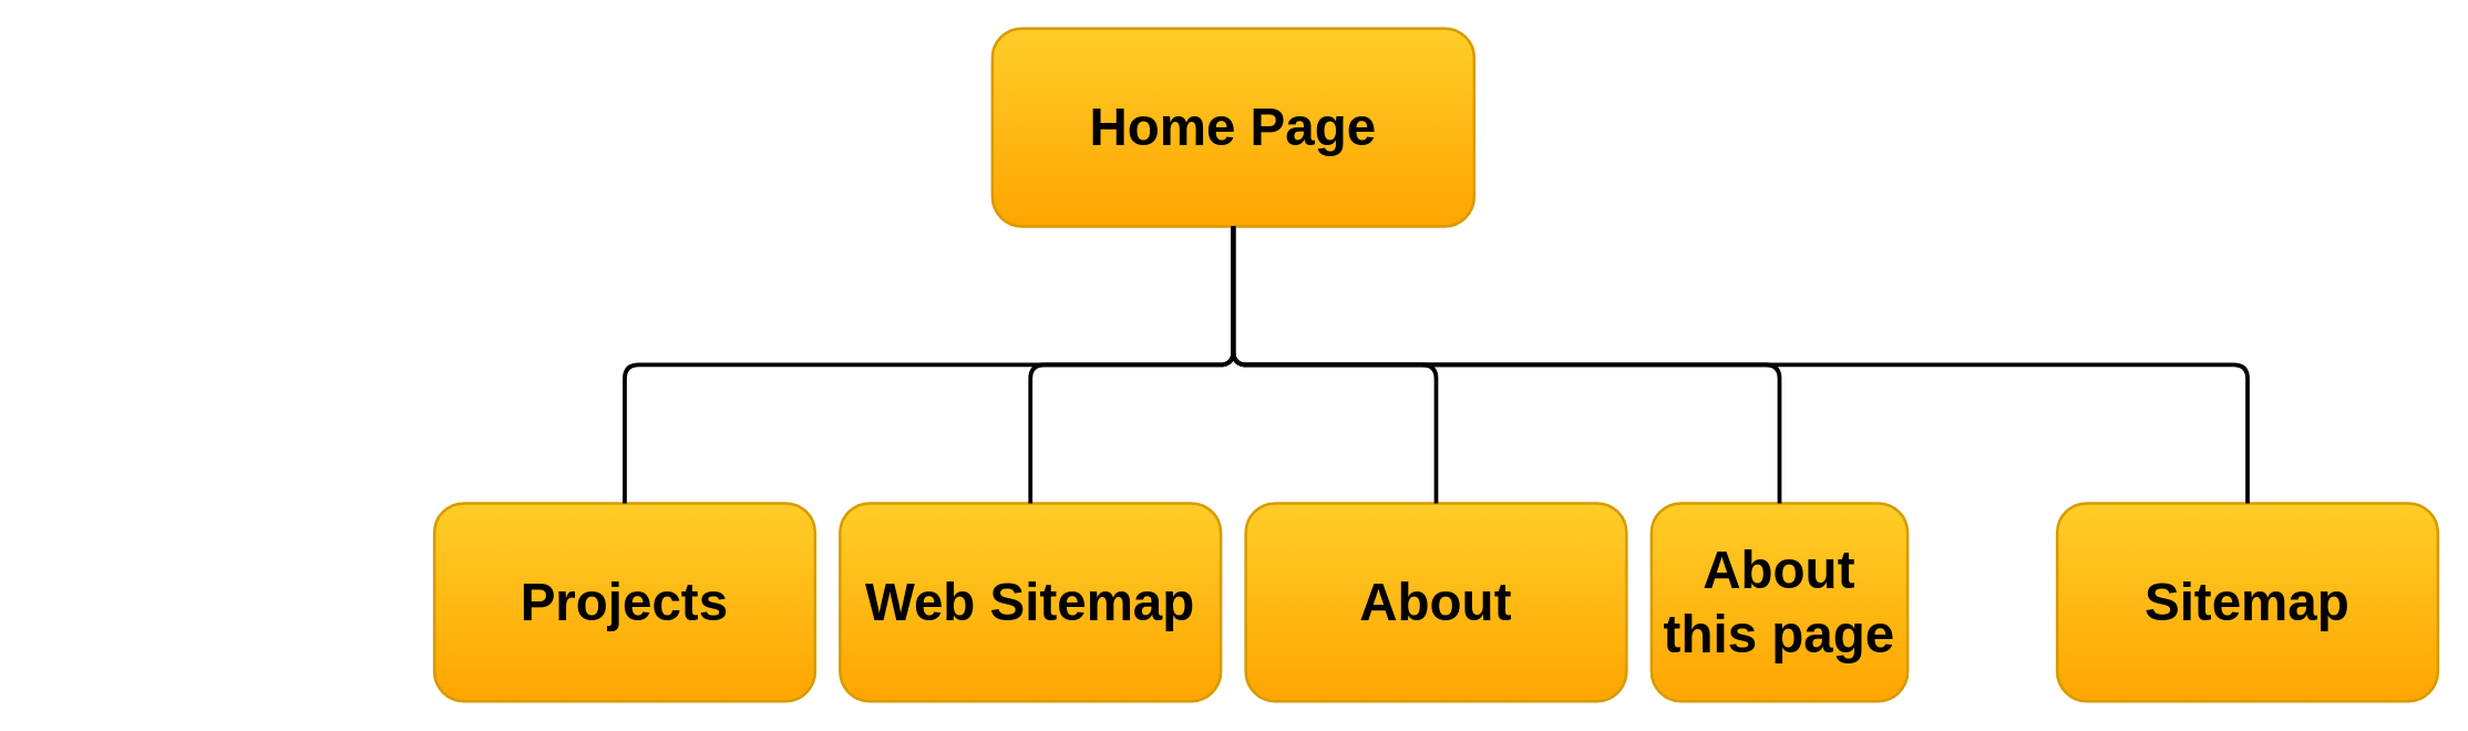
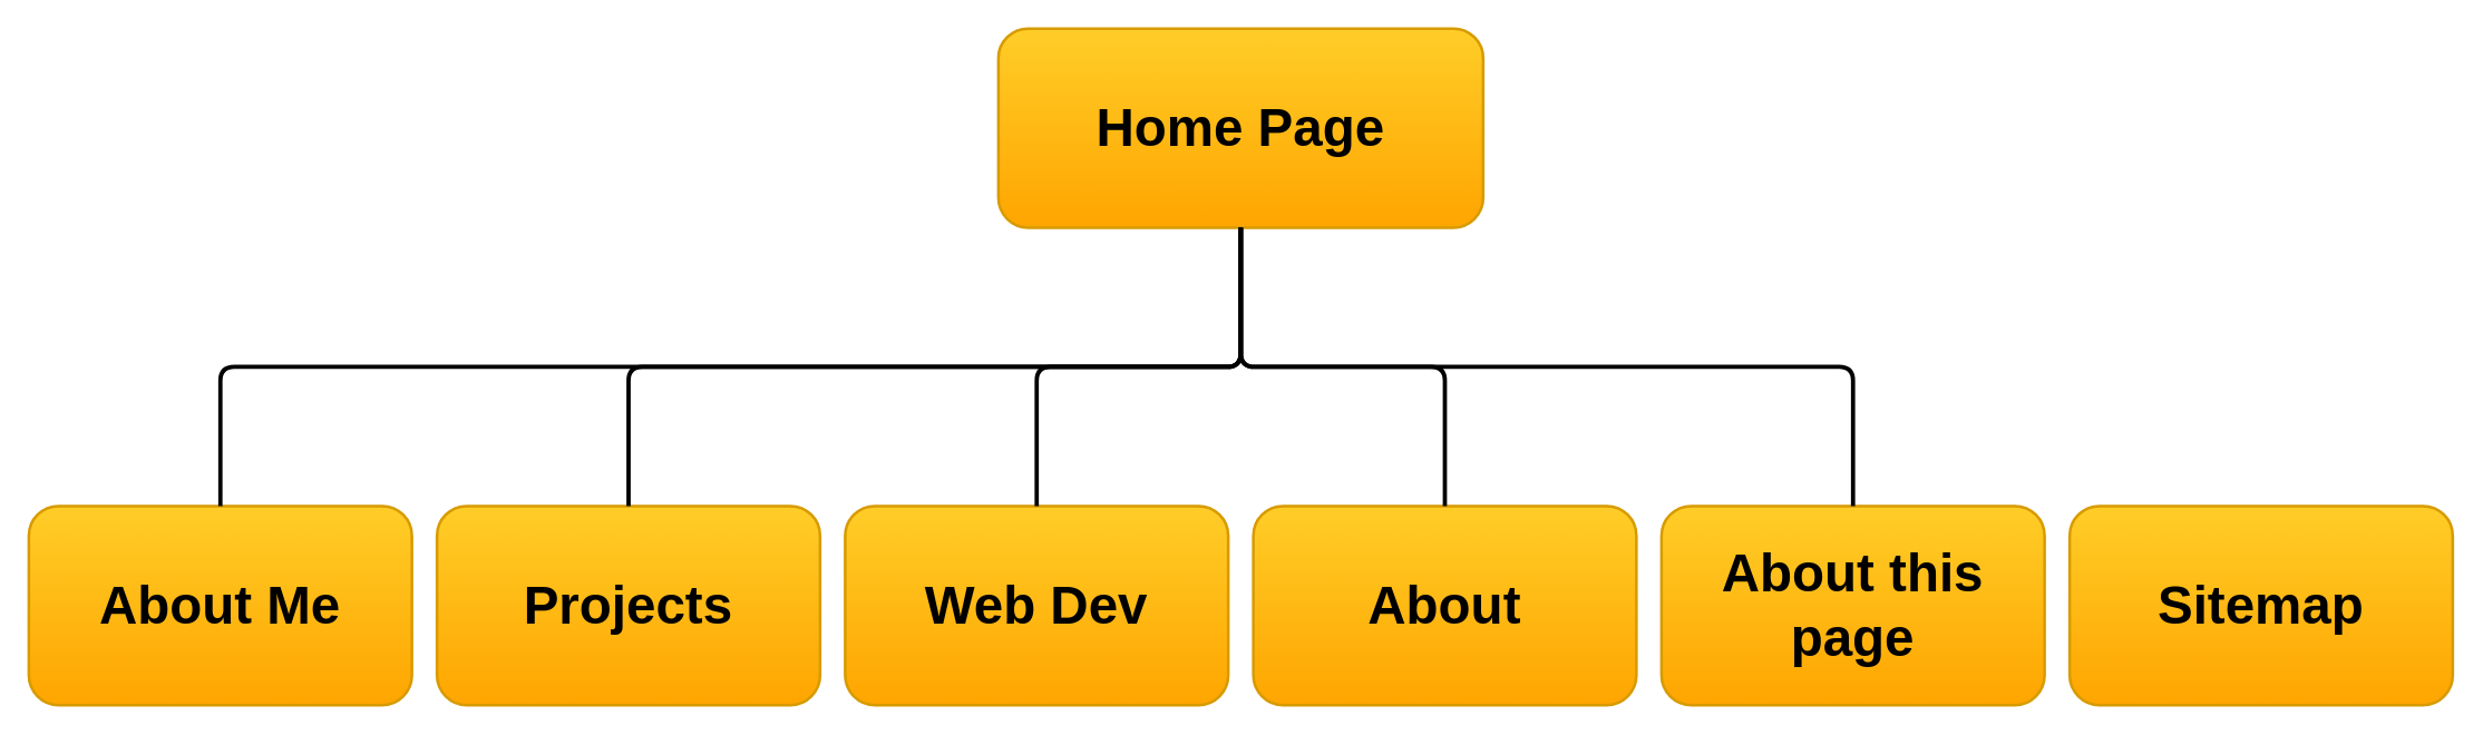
+ <mxCell id="14" value="" style="endArrow=none;html=1;rounded=1;entryX=0.5;entryY=1;entryDx=0;entryDy=0;exitX=0.5;exitY=0;exitDx=0;exitDy=0;edgeStyle=orthogonalEdgeStyle;strokeWidth=3;" edge="1" parent="1" source="8" target="2"><mxGeometry width="50" height="50" relative="1" as="geometry"><mxPoint x="987" y="240" as="sourcePoint" /><mxPoint x="1037" y="190" as="targetPoint" /></mxGeometry></mxCell>
- <mxCell id="9" value="" style="endArrow=none;html=1;rounded=1;entryX=0.5;entryY=1;entryDx=0;entryDy=0;exitX=0.5;exitY=0;exitDx=0;exitDy=0;strokeWidth=3;edgeStyle=orthogonalEdgeStyle;" edge="1" parent="1" source="6" target="2"><mxGeometry width="50" height="50" relative="1" as="geometry"><mxPoint x="987" y="240" as="sourcePoint" /><mxPoint x="1037" y="190" as="targetPoint" /></mxGeometry></mxCell>
+ <mxCell id="8" value="&lt;font style=&quot;font-size: 38px;&quot;&gt;About Me&lt;/font&gt;" style="rounded=1;whiteSpace=wrap;html=1;fillColor=#ffcd28;gradientColor=#ffa500;strokeColor=#d79b00;glass=0;shadow=0;fontStyle=1;strokeWidth=2;fontSize=38;" vertex="1" parent="1"><mxGeometry x="20" y="363" width="275" height="143" as="geometry" /></mxCell>
- <mxCell id="3" value="&lt;font style=&quot;font-size: 38px;&quot;&gt;Web Sitemap&lt;/font&gt;" style="rounded=1;whiteSpace=wrap;html=1;fillColor=#ffcd28;gradientColor=#ffa500;strokeColor=#d79b00;glass=0;shadow=0;fontStyle=1;strokeWidth=2;fontSize=38;" vertex="1" parent="1"><mxGeometry x="606" y="363" width="275" height="143" as="geometry" /></mxCell>
+ <mxCell id="3" value="&lt;font style=&quot;font-size: 38px;&quot;&gt;Web Dev&lt;/font&gt;" style="rounded=1;whiteSpace=wrap;html=1;fillColor=#ffcd28;gradientColor=#ffa500;strokeColor=#d79b00;glass=0;shadow=0;fontStyle=1;strokeWidth=2;fontSize=38;" vertex="1" parent="1"><mxGeometry x="606" y="363" width="275" height="143" as="geometry" /></mxCell>
- <mxCell id="5" value="&lt;font style=&quot;font-size: 38px;&quot;&gt;About this page&lt;/font&gt;" style="rounded=1;whiteSpace=wrap;html=1;fillColor=#ffcd28;gradientColor=#ffa500;strokeColor=#d79b00;glass=0;shadow=0;fontStyle=1;strokeWidth=2;fontSize=38;" vertex="1" parent="1"><mxGeometry x="1192" y="363" width="185" height="143" as="geometry" /></mxCell>
+ <mxCell id="5" value="&lt;font style=&quot;font-size: 38px;&quot;&gt;About this page&lt;/font&gt;" style="rounded=1;whiteSpace=wrap;html=1;fillColor=#ffcd28;gradientColor=#ffa500;strokeColor=#d79b00;glass=0;shadow=0;fontStyle=1;strokeWidth=2;fontSize=38;" vertex="1" parent="1"><mxGeometry x="1192" y="363" width="275" height="143" as="geometry" /></mxCell>
